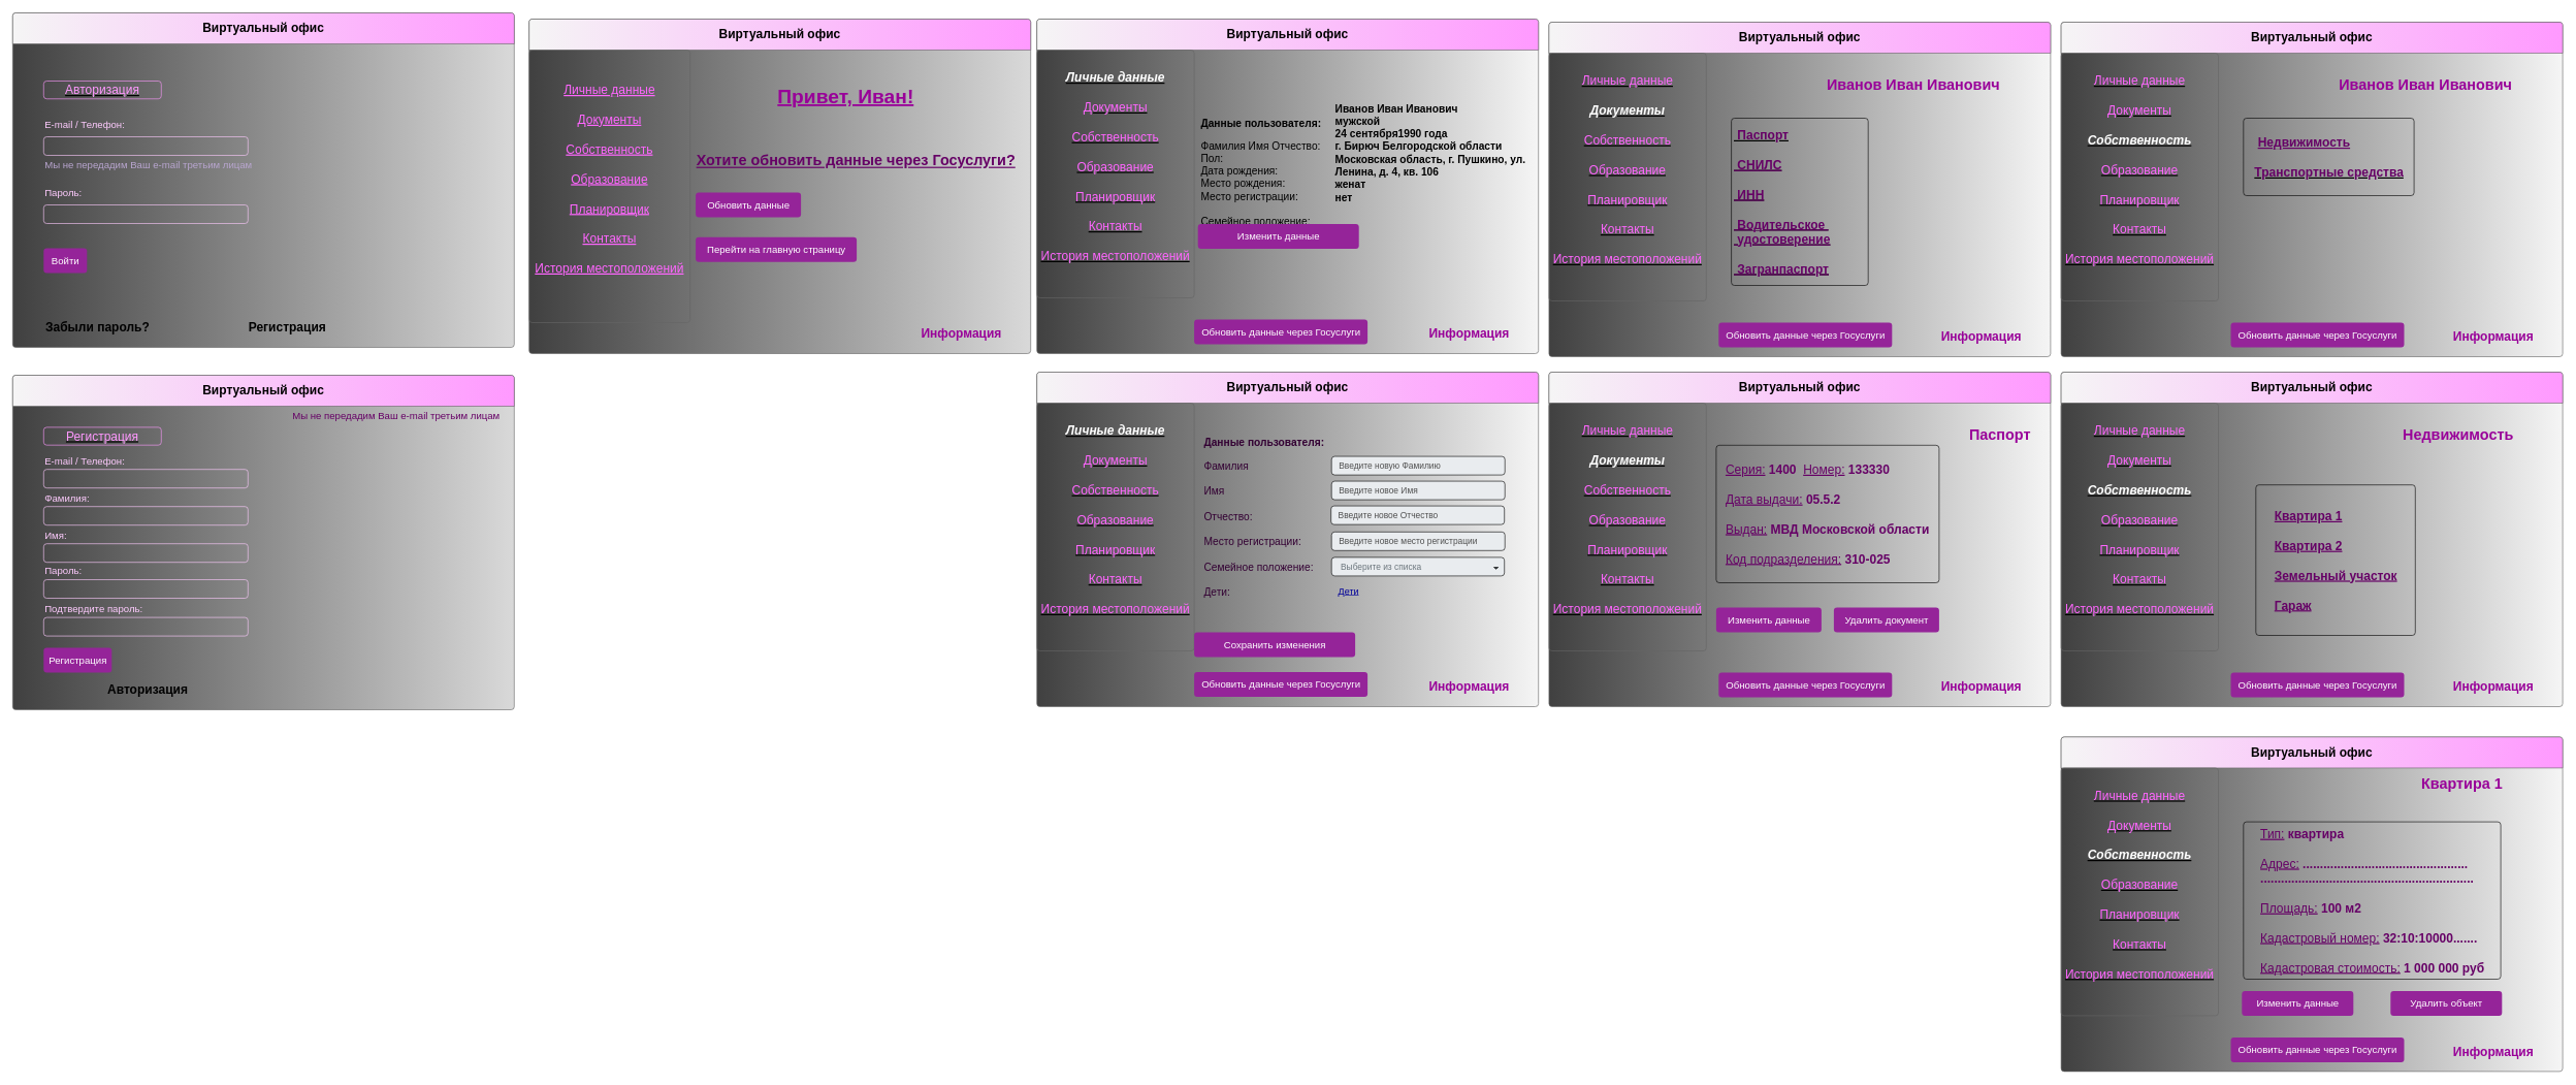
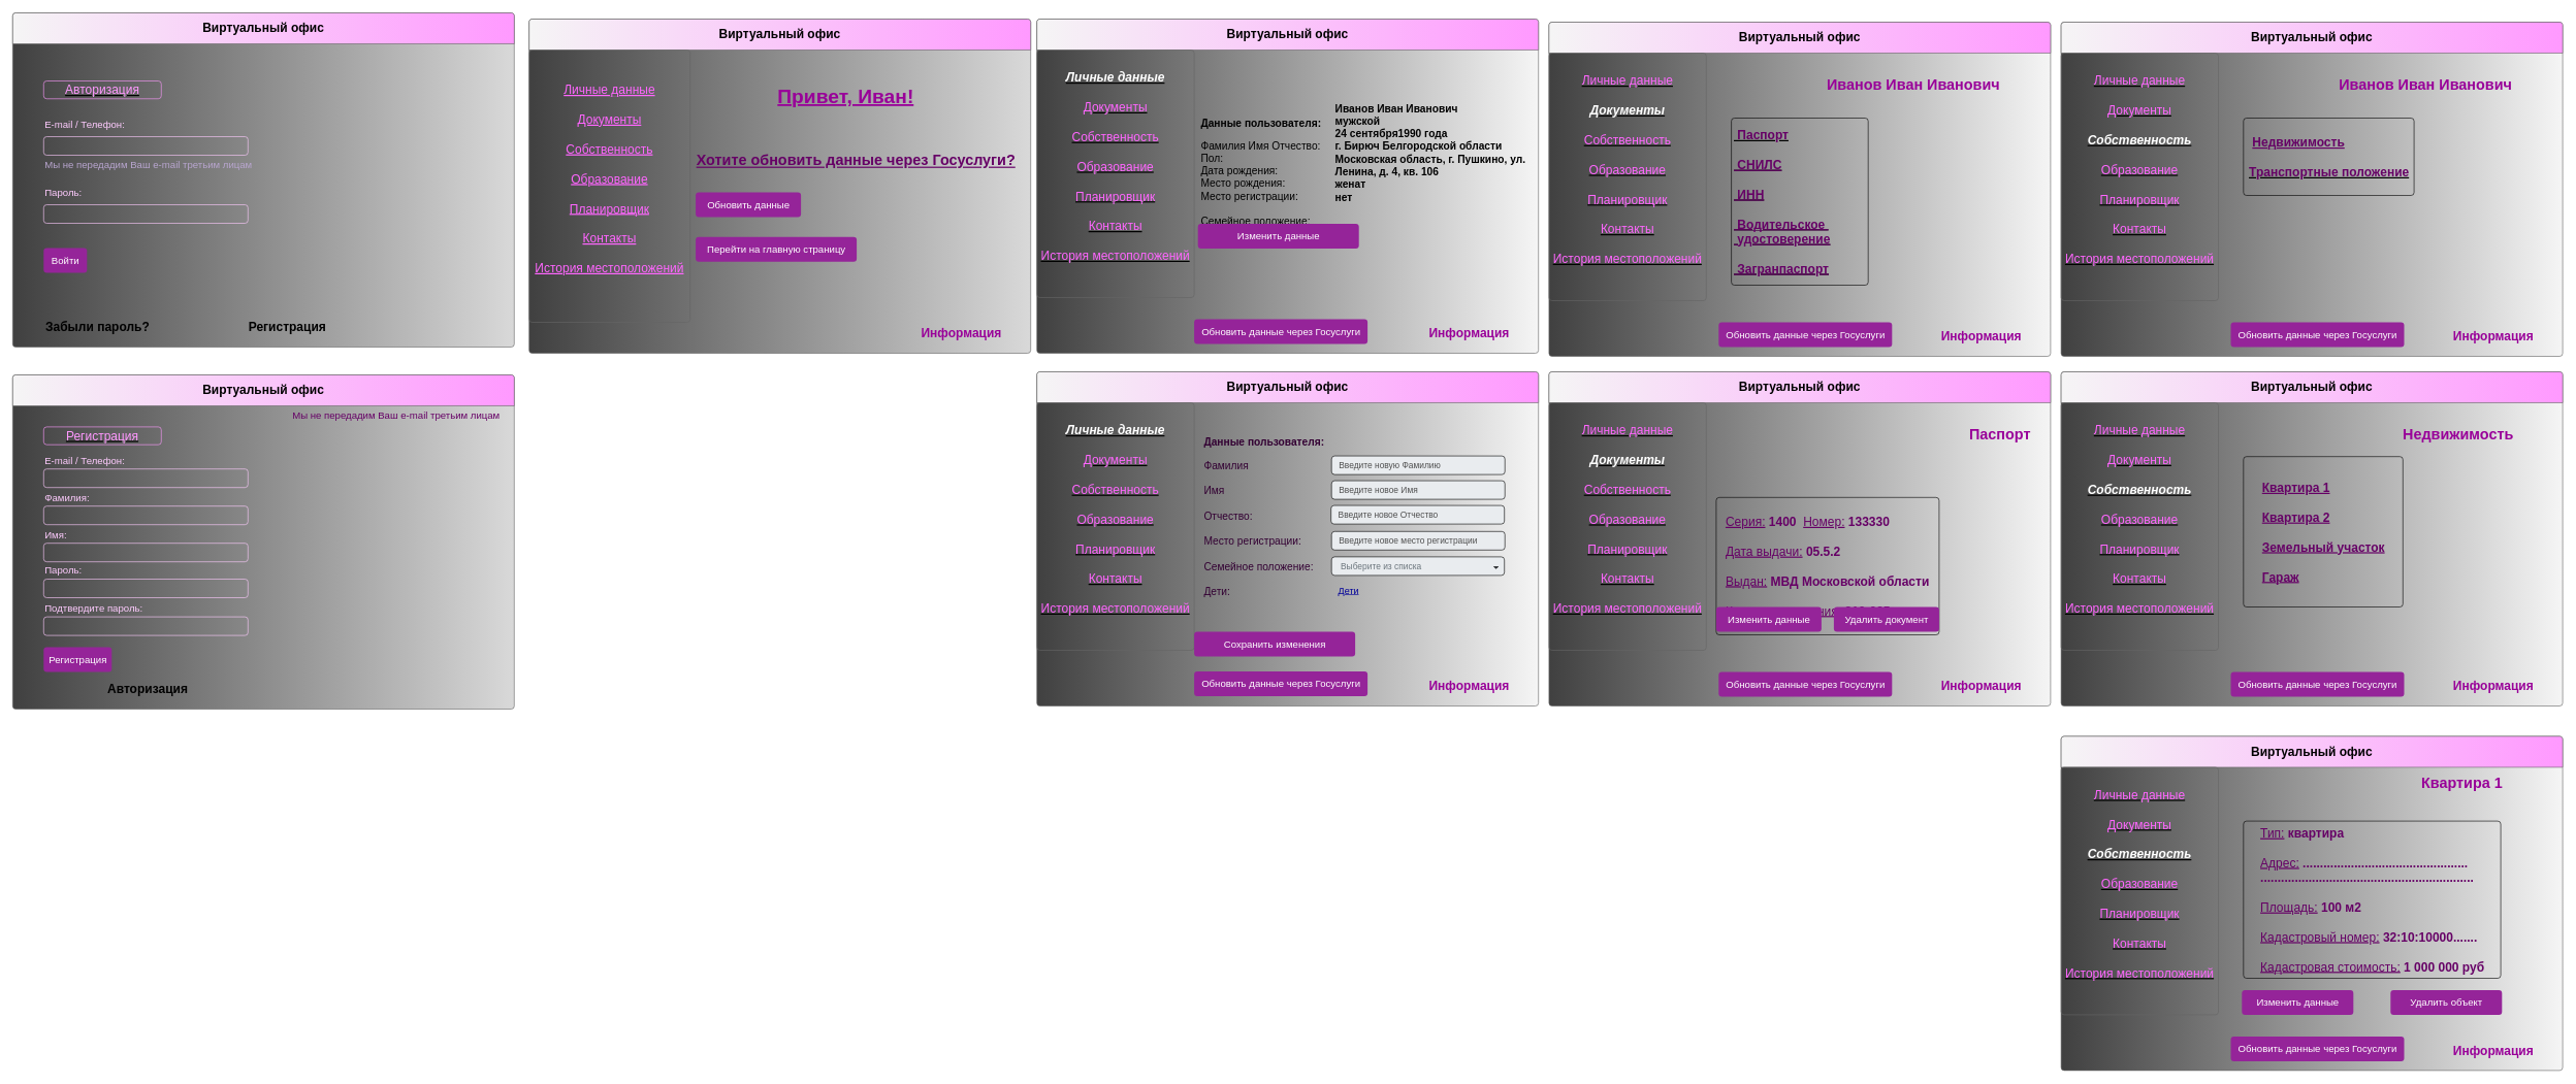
- <mxCell id="71" value="&lt;div style=&quot;text-align: left;&quot;&gt;&lt;span style=&quot;background-color: initial;&quot;&gt;&lt;b style=&quot;&quot;&gt;&lt;font style=&quot;&quot; color=&quot;#660066&quot;&gt;&amp;nbsp;&lt;u&gt;Недвижимость&lt;/u&gt;&lt;/font&gt;&lt;/b&gt;&lt;/span&gt;&lt;/div&gt;&lt;div style=&quot;text-align: left;&quot;&gt;&lt;span style=&quot;background-color: initial;&quot;&gt;&lt;b style=&quot;&quot;&gt;&lt;font style=&quot;&quot; color=&quot;#660066&quot;&gt;&lt;br&gt;&lt;/font&gt;&lt;/b&gt;&lt;/span&gt;&lt;/div&gt;&lt;div style=&quot;text-align: left;&quot;&gt;&lt;u style=&quot;background-color: initial;&quot;&gt;&lt;b&gt;&lt;font color=&quot;#660066&quot;&gt;Транспортные средства&lt;/font&gt;&lt;/b&gt;&lt;/u&gt;&lt;/div&gt;" style="html=1;shadow=0;dashed=0;shape=mxgraph.bootstrap.rrect;rSize=5;strokeColor=#000000;strokeWidth=1;fillColor=none;whiteSpace=wrap;align=center;verticalAlign=middle;spacingLeft=0;fontStyle=0;fontSize=20;spacing=5;gradientColor=#b3b3b3;fontColor=#000000;" parent="67" vertex="1"><mxGeometry x="294.5" y="155" width="275.5" height="125" as="geometry" /></mxCell>
+ <mxCell id="71" value="&lt;div style=&quot;text-align: left;&quot;&gt;&lt;span style=&quot;background-color: initial;&quot;&gt;&lt;b style=&quot;&quot;&gt;&lt;font style=&quot;&quot; color=&quot;#660066&quot;&gt;&amp;nbsp;&lt;u&gt;Недвижимость&lt;/u&gt;&lt;/font&gt;&lt;/b&gt;&lt;/span&gt;&lt;/div&gt;&lt;div style=&quot;text-align: left;&quot;&gt;&lt;span style=&quot;background-color: initial;&quot;&gt;&lt;b style=&quot;&quot;&gt;&lt;font style=&quot;&quot; color=&quot;#660066&quot;&gt;&lt;br&gt;&lt;/font&gt;&lt;/b&gt;&lt;/span&gt;&lt;/div&gt;&lt;div style=&quot;text-align: left;&quot;&gt;&lt;u style=&quot;background-color: initial;&quot;&gt;&lt;b&gt;&lt;font color=&quot;#660066&quot;&gt;Транспортные положение&lt;/font&gt;&lt;/b&gt;&lt;/u&gt;&lt;/div&gt;" style="html=1;shadow=0;dashed=0;shape=mxgraph.bootstrap.rrect;rSize=5;strokeColor=#000000;strokeWidth=1;fillColor=none;whiteSpace=wrap;align=center;verticalAlign=middle;spacingLeft=0;fontStyle=0;fontSize=20;spacing=5;gradientColor=#b3b3b3;fontColor=#000000;" parent="67" vertex="1"><mxGeometry x="294.5" y="155" width="275.5" height="125" as="geometry" /></mxCell>
- <mxCell id="63" value="&lt;div style=&quot;text-align: left;&quot;&gt;&lt;span style=&quot;color: rgb(102, 0, 102); background-color: initial;&quot;&gt;&lt;span style=&quot;font-weight: normal;&quot;&gt;&lt;u&gt;Серия:&lt;/u&gt;&lt;/span&gt; 1400&amp;nbsp; &lt;span style=&quot;font-weight: normal;&quot;&gt;&lt;u&gt;Номер:&lt;/u&gt;&amp;nbsp;&lt;/span&gt;133330&amp;nbsp;&lt;/span&gt;&lt;/div&gt;&lt;font color=&quot;#660066&quot;&gt;&lt;div style=&quot;text-align: left;&quot;&gt;&lt;span&gt;&lt;span&gt;&lt;br&gt;&lt;/span&gt;&lt;/span&gt;&lt;/div&gt;&lt;div style=&quot;text-align: left;&quot;&gt;&lt;span style=&quot;background-color: initial;&quot;&gt;&lt;span style=&quot;font-weight: normal;&quot;&gt;&lt;u&gt;Дата выдачи:&lt;/u&gt;&lt;/span&gt; 05.5.2&lt;/span&gt;&lt;/div&gt;&lt;span style=&quot;&quot;&gt;&lt;div style=&quot;text-align: left;&quot;&gt;&lt;span&gt;&lt;br&gt;&lt;/span&gt;&lt;/div&gt;&lt;span style=&quot;font-weight: normal;&quot;&gt;&lt;u&gt;Выдан:&lt;/u&gt;&lt;/span&gt; МВД Московской области&lt;br&gt;&lt;br&gt;&lt;div style=&quot;text-align: left;&quot;&gt;&lt;span style=&quot;background-color: initial;&quot;&gt;&lt;span style=&quot;font-weight: normal;&quot;&gt;&lt;u&gt;Код подразделения:&lt;/u&gt;&lt;/span&gt; 310-025&lt;/span&gt;&lt;/div&gt;&lt;/span&gt;&lt;/font&gt;" style="html=1;shadow=0;dashed=0;shape=mxgraph.bootstrap.rrect;rSize=5;strokeColor=#000000;strokeWidth=1;fillColor=none;whiteSpace=wrap;align=center;verticalAlign=middle;spacingLeft=0;fontStyle=1;fontSize=20;spacing=5;gradientColor=#b3b3b3;fontColor=#000000;" parent="59" vertex="1"><mxGeometry x="270" y="118" width="360" height="222" as="geometry" /></mxCell>
+ <mxCell id="63" value="&lt;div style=&quot;text-align: left;&quot;&gt;&lt;span style=&quot;color: rgb(102, 0, 102); background-color: initial;&quot;&gt;&lt;span style=&quot;font-weight: normal;&quot;&gt;&lt;u&gt;Серия:&lt;/u&gt;&lt;/span&gt; 1400&amp;nbsp; &lt;span style=&quot;font-weight: normal;&quot;&gt;&lt;u&gt;Номер:&lt;/u&gt;&amp;nbsp;&lt;/span&gt;133330&amp;nbsp;&lt;/span&gt;&lt;/div&gt;&lt;font color=&quot;#660066&quot;&gt;&lt;div style=&quot;text-align: left;&quot;&gt;&lt;span&gt;&lt;span&gt;&lt;br&gt;&lt;/span&gt;&lt;/span&gt;&lt;/div&gt;&lt;div style=&quot;text-align: left;&quot;&gt;&lt;span style=&quot;background-color: initial;&quot;&gt;&lt;span style=&quot;font-weight: normal;&quot;&gt;&lt;u&gt;Дата выдачи:&lt;/u&gt;&lt;/span&gt; 05.5.2&lt;/span&gt;&lt;/div&gt;&lt;span style=&quot;&quot;&gt;&lt;div style=&quot;text-align: left;&quot;&gt;&lt;span&gt;&lt;br&gt;&lt;/span&gt;&lt;/div&gt;&lt;span style=&quot;font-weight: normal;&quot;&gt;&lt;u&gt;Выдан:&lt;/u&gt;&lt;/span&gt; МВД Московской области&lt;br&gt;&lt;br&gt;&lt;div style=&quot;text-align: left;&quot;&gt;&lt;span style=&quot;background-color: initial;&quot;&gt;&lt;span style=&quot;font-weight: normal;&quot;&gt;&lt;u&gt;Код подразделения:&lt;/u&gt;&lt;/span&gt; 310-025&lt;/span&gt;&lt;/div&gt;&lt;/span&gt;&lt;/font&gt;" style="html=1;shadow=0;dashed=0;shape=mxgraph.bootstrap.rrect;rSize=5;strokeColor=#000000;strokeWidth=1;fillColor=none;whiteSpace=wrap;align=center;verticalAlign=middle;spacingLeft=0;fontStyle=1;fontSize=20;spacing=5;gradientColor=#b3b3b3;fontColor=#000000;" parent="59" vertex="1"><mxGeometry x="270" y="203" width="360" height="222" as="geometry" /></mxCell>
- <mxCell id="78" value="&lt;div style=&quot;text-align: left;&quot;&gt;&lt;font color=&quot;#660066&quot;&gt;&lt;u&gt;&lt;b&gt;Квартира 1&lt;/b&gt;&lt;/u&gt;&lt;/font&gt;&lt;/div&gt;&lt;div style=&quot;text-align: left;&quot;&gt;&lt;font color=&quot;#660066&quot;&gt;&lt;u&gt;&lt;b&gt;&lt;br&gt;&lt;/b&gt;&lt;/u&gt;&lt;/font&gt;&lt;/div&gt;&lt;div style=&quot;text-align: left;&quot;&gt;&lt;font color=&quot;#660066&quot;&gt;&lt;u&gt;&lt;b&gt;Квартира 2&lt;/b&gt;&lt;/u&gt;&lt;/font&gt;&lt;/div&gt;&lt;div style=&quot;text-align: left;&quot;&gt;&lt;font color=&quot;#660066&quot;&gt;&lt;u&gt;&lt;b&gt;&lt;br&gt;&lt;/b&gt;&lt;/u&gt;&lt;/font&gt;&lt;/div&gt;&lt;div style=&quot;text-align: left;&quot;&gt;&lt;font color=&quot;#660066&quot;&gt;&lt;u&gt;&lt;b&gt;Земельный участок&lt;/b&gt;&lt;/u&gt;&lt;/font&gt;&lt;/div&gt;&lt;div style=&quot;text-align: left;&quot;&gt;&lt;font color=&quot;#660066&quot;&gt;&lt;u&gt;&lt;b&gt;&lt;br&gt;&lt;/b&gt;&lt;/u&gt;&lt;/font&gt;&lt;/div&gt;&lt;div style=&quot;text-align: left;&quot;&gt;&lt;font color=&quot;#660066&quot;&gt;&lt;u&gt;&lt;b&gt;Гараж&lt;/b&gt;&lt;/u&gt;&lt;/font&gt;&lt;/div&gt;" style="html=1;shadow=0;dashed=0;shape=mxgraph.bootstrap.rrect;rSize=5;strokeColor=#000000;strokeWidth=1;fillColor=none;whiteSpace=wrap;align=center;verticalAlign=middle;spacingLeft=0;fontStyle=0;fontSize=20;spacing=5;gradientColor=#b3b3b3;fontColor=#000000;" parent="1" vertex="1"><mxGeometry x="3642.5" y="782" width="257.5" height="243" as="geometry" /></mxCell>
+ <mxCell id="78" value="&lt;div style=&quot;text-align: left;&quot;&gt;&lt;font color=&quot;#660066&quot;&gt;&lt;u&gt;&lt;b&gt;Квартира 1&lt;/b&gt;&lt;/u&gt;&lt;/font&gt;&lt;/div&gt;&lt;div style=&quot;text-align: left;&quot;&gt;&lt;font color=&quot;#660066&quot;&gt;&lt;u&gt;&lt;b&gt;&lt;br&gt;&lt;/b&gt;&lt;/u&gt;&lt;/font&gt;&lt;/div&gt;&lt;div style=&quot;text-align: left;&quot;&gt;&lt;font color=&quot;#660066&quot;&gt;&lt;u&gt;&lt;b&gt;Квартира 2&lt;/b&gt;&lt;/u&gt;&lt;/font&gt;&lt;/div&gt;&lt;div style=&quot;text-align: left;&quot;&gt;&lt;font color=&quot;#660066&quot;&gt;&lt;u&gt;&lt;b&gt;&lt;br&gt;&lt;/b&gt;&lt;/u&gt;&lt;/font&gt;&lt;/div&gt;&lt;div style=&quot;text-align: left;&quot;&gt;&lt;font color=&quot;#660066&quot;&gt;&lt;u&gt;&lt;b&gt;Земельный участок&lt;/b&gt;&lt;/u&gt;&lt;/font&gt;&lt;/div&gt;&lt;div style=&quot;text-align: left;&quot;&gt;&lt;font color=&quot;#660066&quot;&gt;&lt;u&gt;&lt;b&gt;&lt;br&gt;&lt;/b&gt;&lt;/u&gt;&lt;/font&gt;&lt;/div&gt;&lt;div style=&quot;text-align: left;&quot;&gt;&lt;font color=&quot;#660066&quot;&gt;&lt;u&gt;&lt;b&gt;Гараж&lt;/b&gt;&lt;/u&gt;&lt;/font&gt;&lt;/div&gt;" style="html=1;shadow=0;dashed=0;shape=mxgraph.bootstrap.rrect;rSize=5;strokeColor=#000000;strokeWidth=1;fillColor=none;whiteSpace=wrap;align=center;verticalAlign=middle;spacingLeft=0;fontStyle=0;fontSize=20;spacing=5;gradientColor=#b3b3b3;fontColor=#000000;" parent="1" vertex="1"><mxGeometry x="3622.5" y="737" width="257.5" height="243" as="geometry" /></mxCell>
